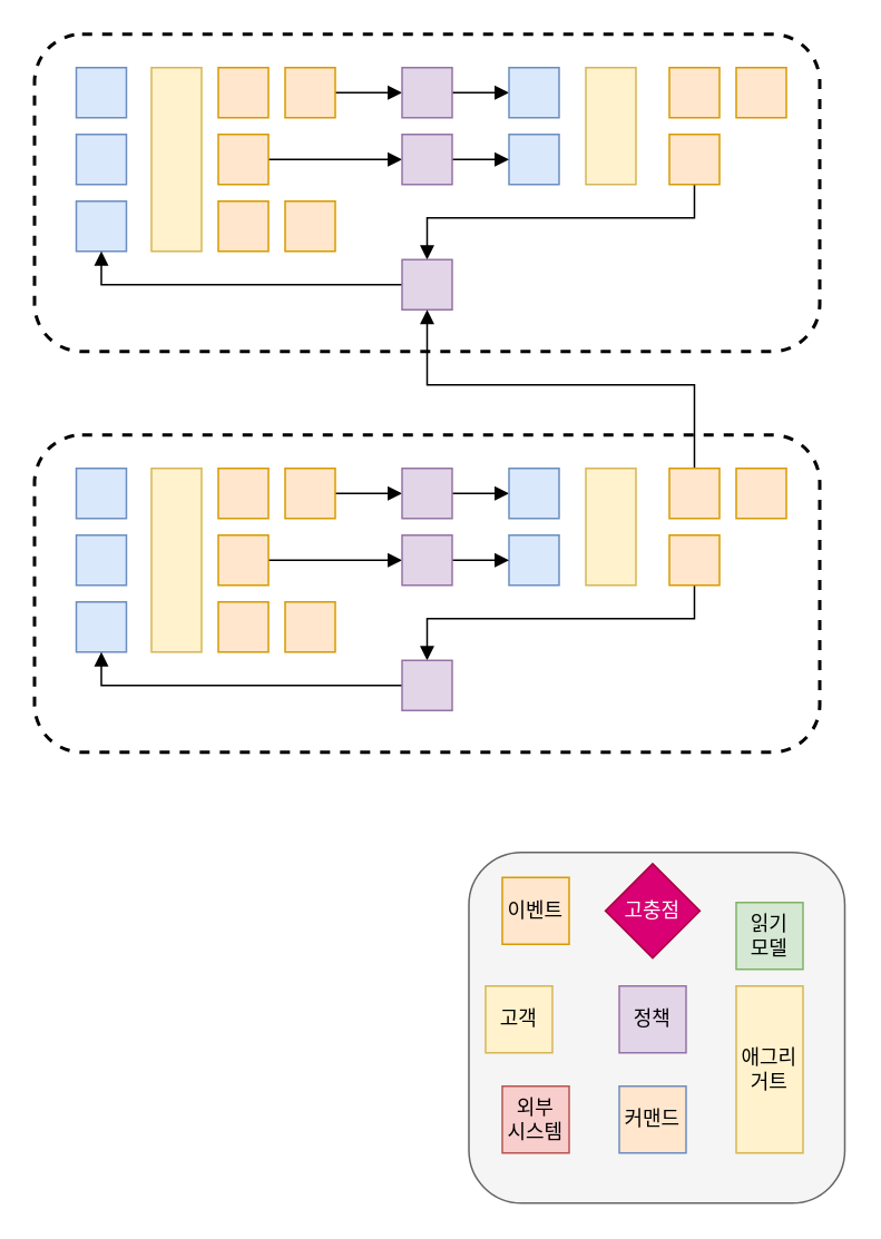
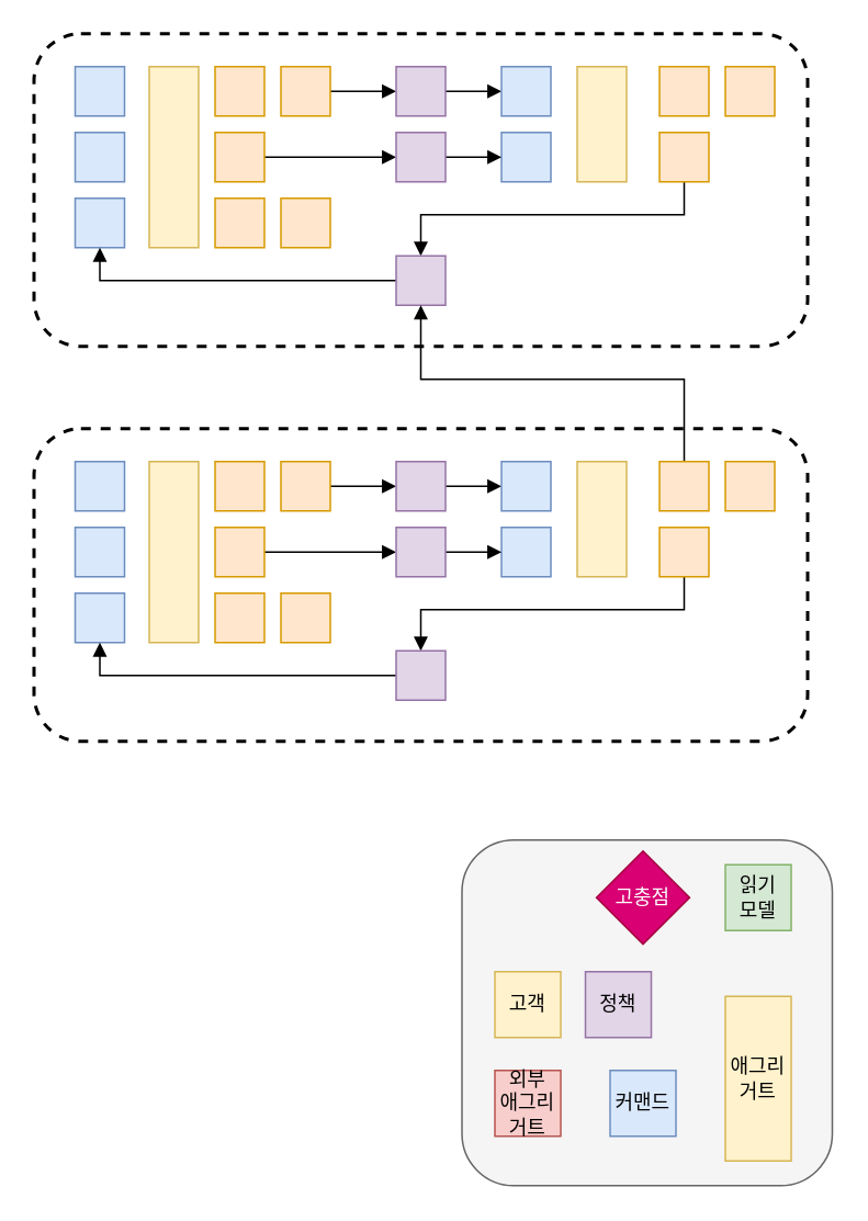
- <mxCell id="4" value="이벤트" style="whiteSpace=wrap;html=1;aspect=fixed;fillColor=#ffe6cc;strokeColor=#d79b00;" vertex="1" parent="1"><mxGeometry x="300" y="525" width="40" height="40" as="geometry" /></mxCell>
- <mxCell id="11" value="읽기&lt;div&gt;모델&lt;/div&gt;" style="whiteSpace=wrap;html=1;aspect=fixed;fillColor=#d5e8d4;strokeColor=#82b366;" vertex="1" parent="1"><mxGeometry x="440" y="540" width="40" height="40" as="geometry" /></mxCell>
+ <mxCell id="11" value="읽기&lt;div&gt;모델&lt;/div&gt;" style="whiteSpace=wrap;html=1;aspect=fixed;fillColor=#d5e8d4;strokeColor=#82b366;" vertex="1" parent="1"><mxGeometry x="440" y="525" width="40" height="40" as="geometry" /></mxCell>
- <mxCell id="9" value="고객" style="whiteSpace=wrap;html=1;aspect=fixed;fillColor=#fff2cc;strokeColor=#d6b656;" vertex="1" parent="1"><mxGeometry x="290" y="590" width="40" height="40" as="geometry" /></mxCell>
+ <mxCell id="9" value="고객" style="whiteSpace=wrap;html=1;aspect=fixed;fillColor=#fff2cc;strokeColor=#d6b656;" vertex="1" parent="1"><mxGeometry x="300" y="590" width="40" height="40" as="geometry" /></mxCell>
- <mxCell id="10" value="정책" style="whiteSpace=wrap;html=1;aspect=fixed;fillColor=#e1d5e7;strokeColor=#9673a6;" vertex="1" parent="1"><mxGeometry x="370" y="590" width="40" height="40" as="geometry" /></mxCell>
+ <mxCell id="10" value="정책" style="whiteSpace=wrap;html=1;aspect=fixed;fillColor=#e1d5e7;strokeColor=#9673a6;" vertex="1" parent="1"><mxGeometry x="355" y="590" width="40" height="40" as="geometry" /></mxCell>
- <mxCell id="14" value="애그리거트" style="rounded=0;whiteSpace=wrap;html=1;fillColor=#fff2cc;strokeColor=#d6b656;" vertex="1" parent="1"><mxGeometry x="440" y="590" width="40" height="100" as="geometry" /></mxCell>
+ <mxCell id="14" value="애그리거트" style="rounded=0;whiteSpace=wrap;html=1;fillColor=#fff2cc;strokeColor=#d6b656;" vertex="1" parent="1"><mxGeometry x="440" y="605" width="40" height="100" as="geometry" /></mxCell>
- <mxCell id="12" value="외부&lt;div&gt;시스템&lt;/div&gt;" style="whiteSpace=wrap;html=1;aspect=fixed;fillColor=#f8cecc;strokeColor=#b85450;" vertex="1" parent="1"><mxGeometry x="300" y="650" width="40" height="40" as="geometry" /></mxCell>
+ <mxCell id="12" value="외부&lt;div&gt;애그리거트&lt;/div&gt;" style="whiteSpace=wrap;html=1;aspect=fixed;fillColor=#f8cecc;strokeColor=#b85450;" vertex="1" parent="1"><mxGeometry x="300" y="650" width="40" height="40" as="geometry" /></mxCell>
- <mxCell id="8" value="커맨드" style="whiteSpace=wrap;html=1;aspect=fixed;fillColor=#ffe6cc;strokeColor=#6c8ebf;" vertex="1" parent="1"><mxGeometry x="370" y="650" width="40" height="40" as="geometry" /></mxCell>
+ <mxCell id="8" value="커맨드" style="whiteSpace=wrap;html=1;aspect=fixed;fillColor=#dae8fc;strokeColor=#6c8ebf;" vertex="1" parent="1"><mxGeometry x="370" y="650" width="40" height="40" as="geometry" /></mxCell>
